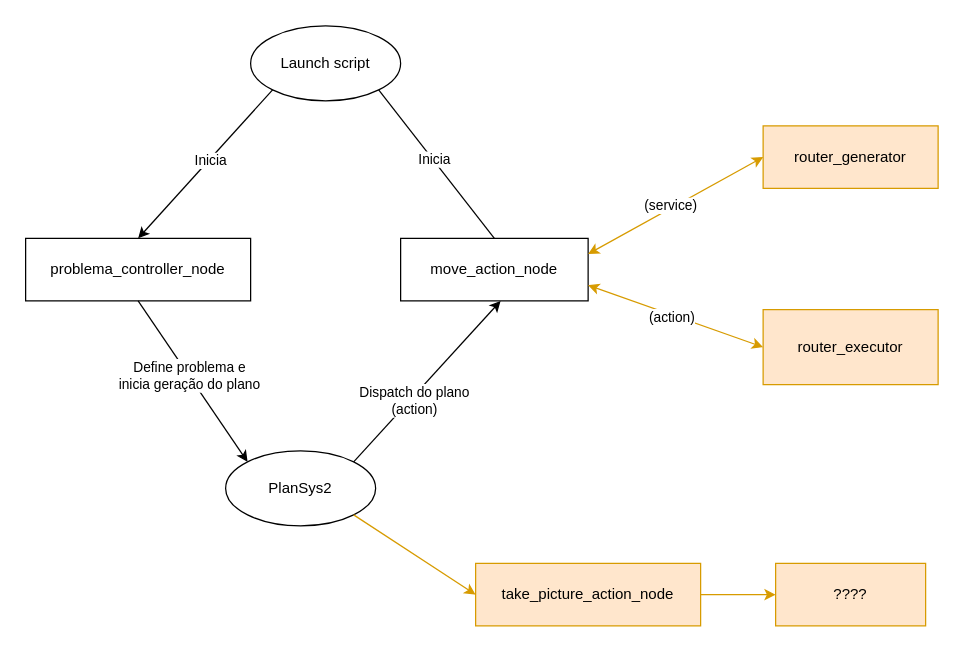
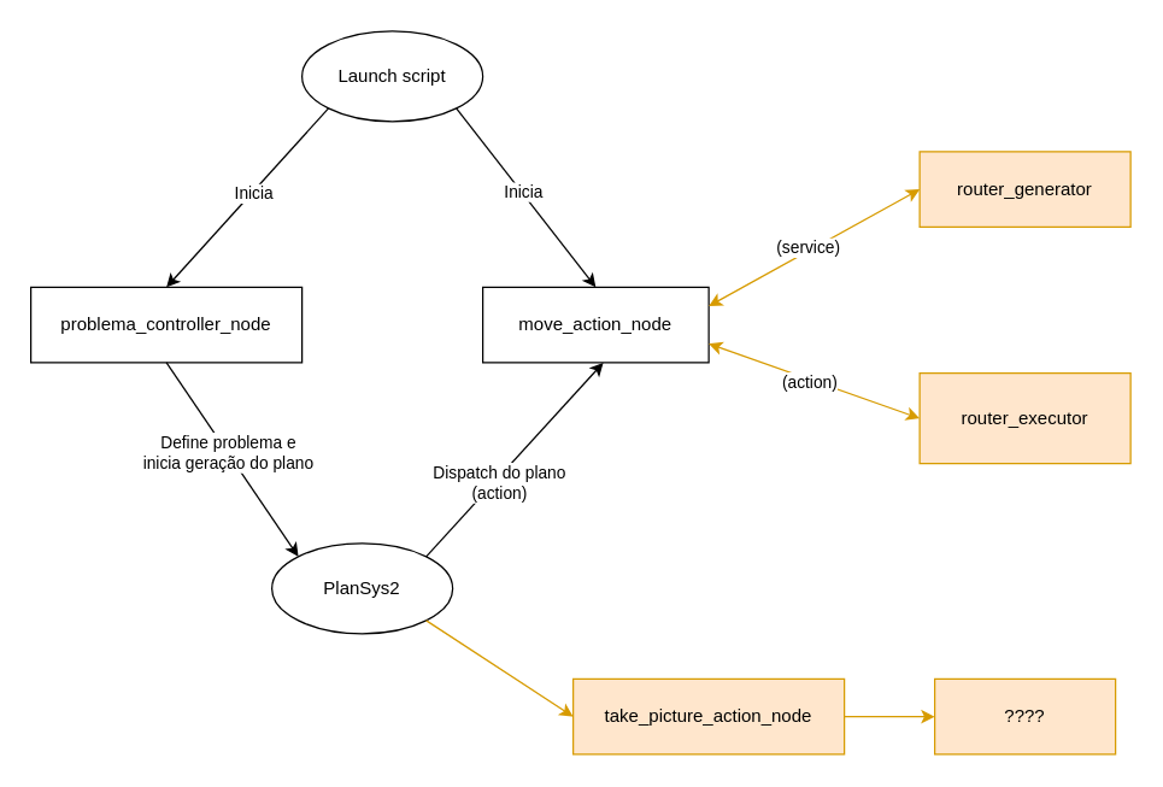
- <mxCell id="8" value="" style="endArrow=none;html=1;rounded=0;exitX=1;exitY=1;exitDx=0;exitDy=0;entryX=0.5;entryY=0;entryDx=0;entryDy=0;" parent="1" source="3" target="5" edge="1"><mxGeometry width="50" height="50" relative="1" as="geometry"><mxPoint x="228" y="78" as="sourcePoint" /><mxPoint x="120" y="200" as="targetPoint" /></mxGeometry></mxCell>
+ <mxCell id="8" value="" style="endArrow=classic;html=1;rounded=0;exitX=1;exitY=1;exitDx=0;exitDy=0;entryX=0.5;entryY=0;entryDx=0;entryDy=0;" parent="1" source="3" target="5" edge="1"><mxGeometry width="50" height="50" relative="1" as="geometry"><mxPoint x="228" y="78" as="sourcePoint" /><mxPoint x="120" y="200" as="targetPoint" /></mxGeometry></mxCell>
